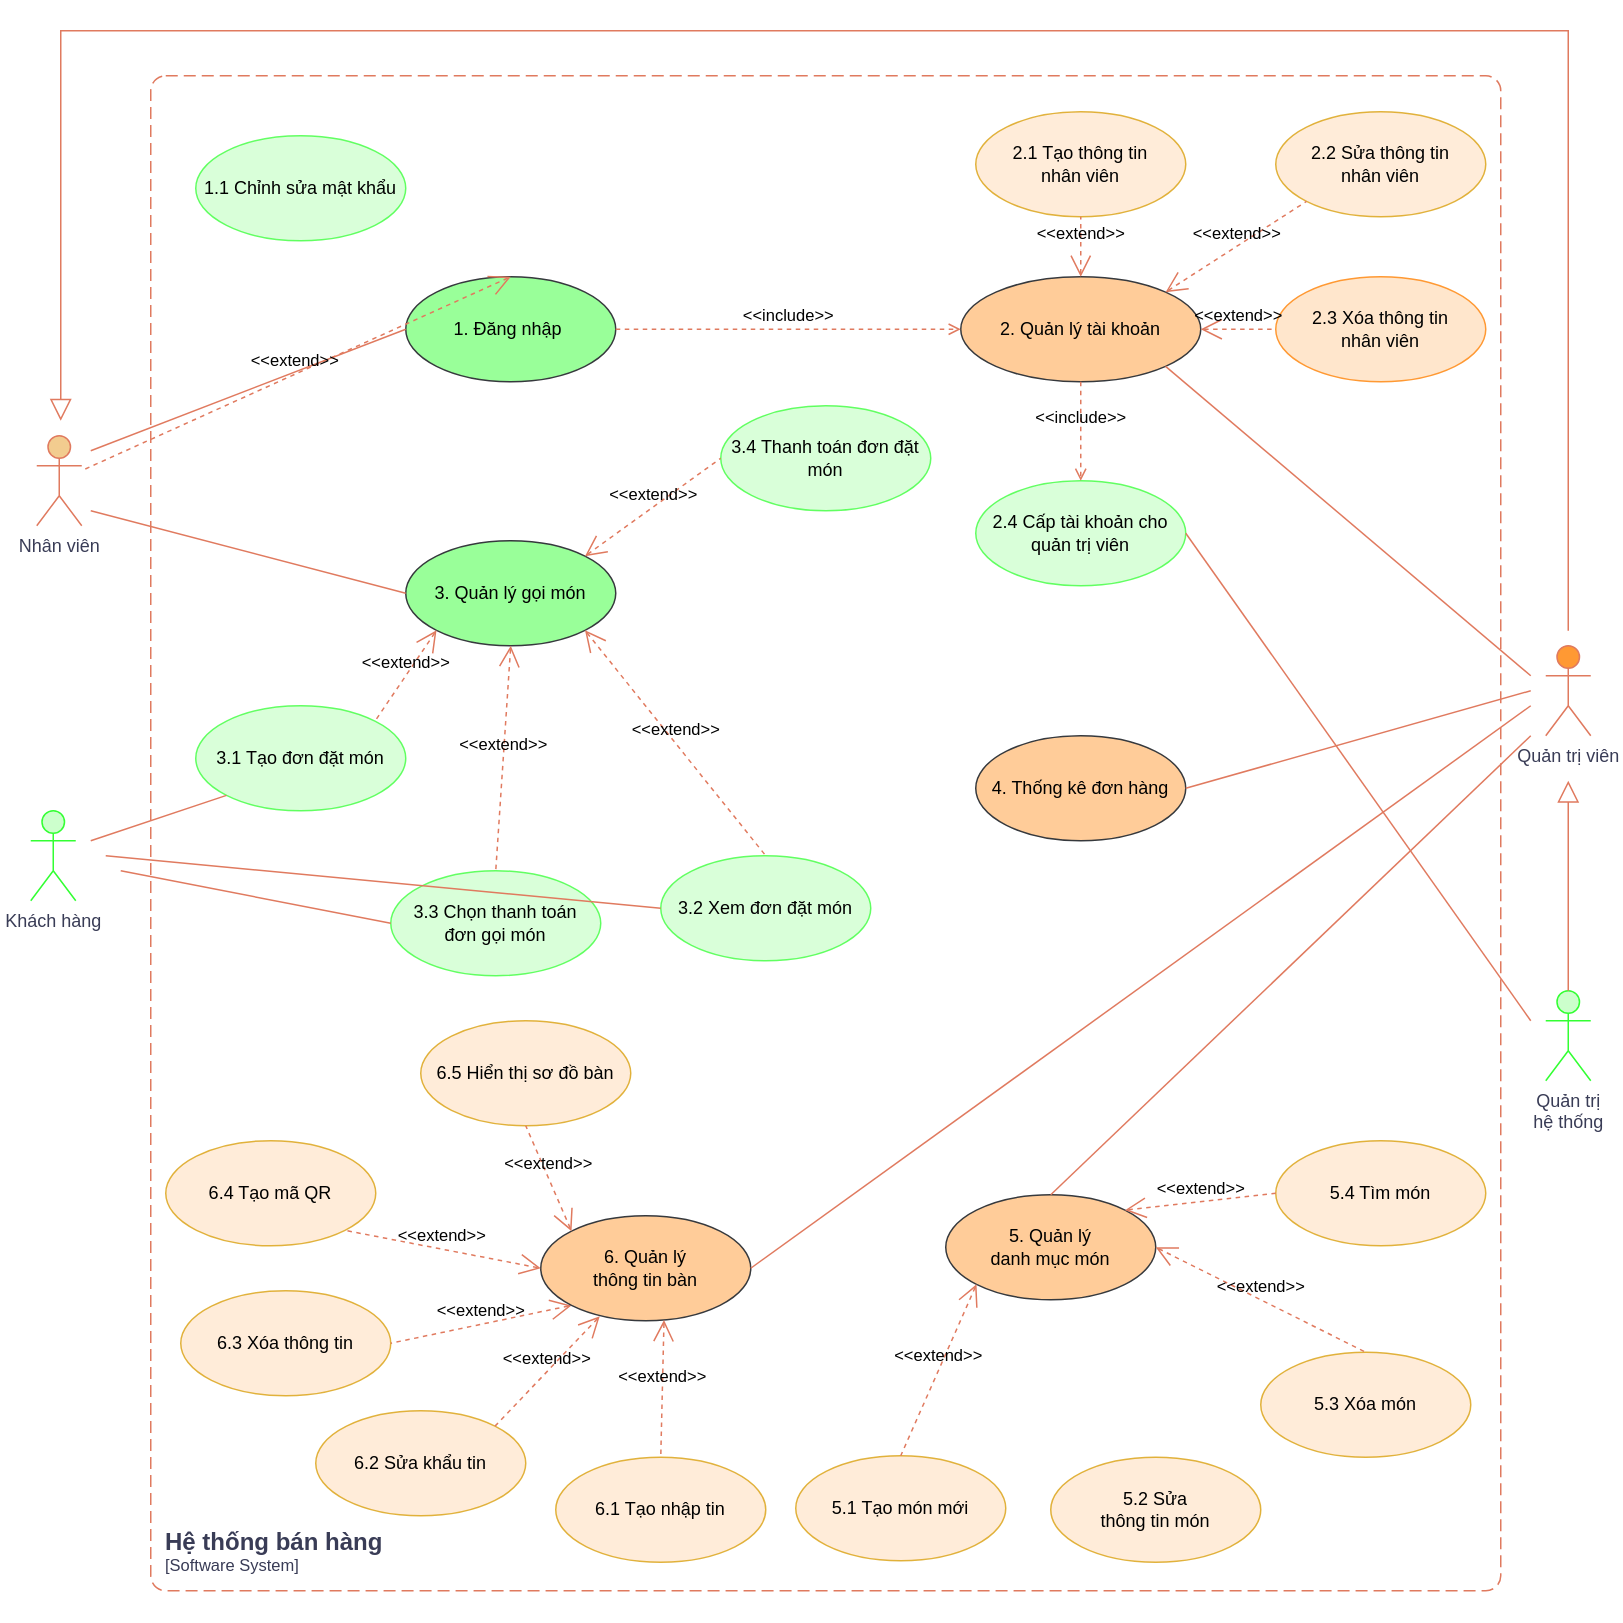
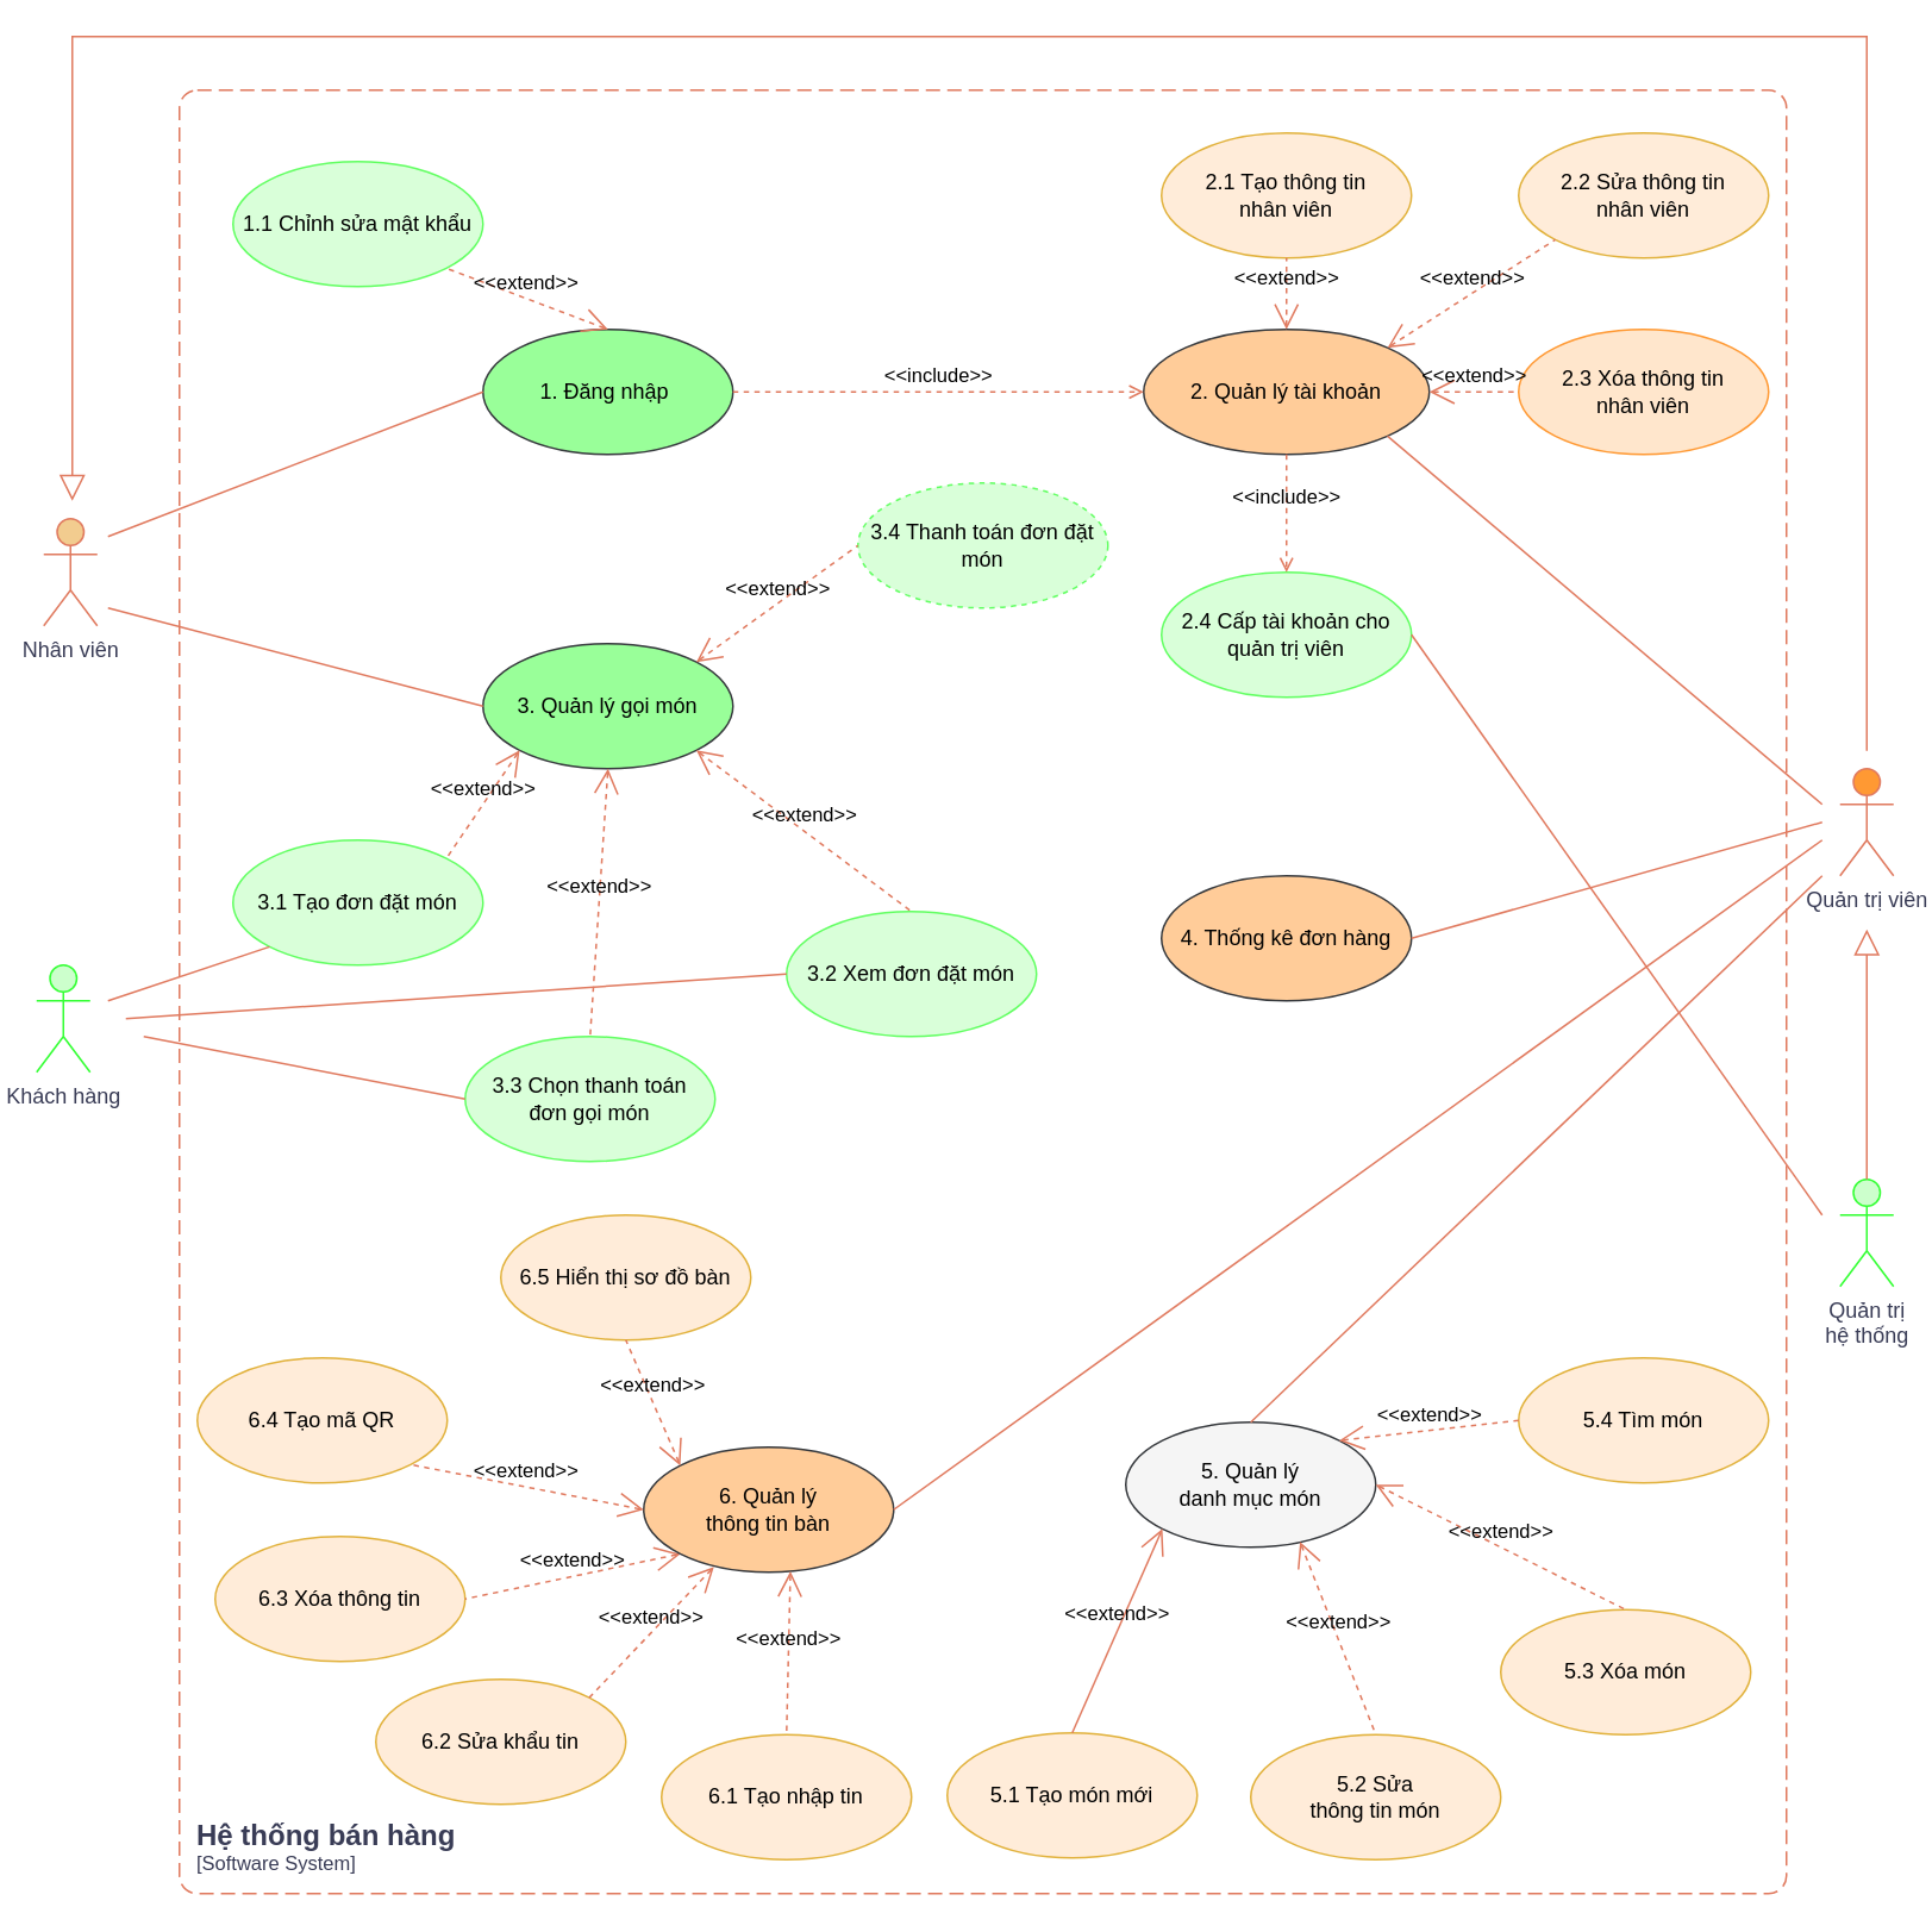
- <mxCell id="47" value="&amp;lt;&amp;lt;extend&amp;gt;&amp;gt;" style="edgeStyle=none;html=1;startArrow=open;endArrow=none;startSize=12;verticalAlign=bottom;dashed=1;labelBackgroundColor=none;rounded=0;exitX=0.5;exitY=0;exitDx=0;exitDy=0;strokeColor=#E07A5F;fontColor=default;" parent="1" source="4" target="22" edge="1"><mxGeometry x="0.004" width="160" relative="1" as="geometry"><mxPoint x="340" y="470" as="sourcePoint" /><mxPoint x="330" y="570" as="targetPoint" /><mxPoint as="offset" /></mxGeometry></mxCell>
+ <mxCell id="47" value="&amp;lt;&amp;lt;extend&amp;gt;&amp;gt;" style="edgeStyle=none;html=1;startArrow=open;endArrow=none;startSize=12;verticalAlign=bottom;dashed=1;labelBackgroundColor=none;rounded=0;exitX=0.5;exitY=0;exitDx=0;exitDy=0;entryX=1;entryY=1;entryDx=0;entryDy=0;strokeColor=#E07A5F;fontColor=default;" parent="1" source="4" target="45" edge="1"><mxGeometry x="0.004" width="160" relative="1" as="geometry"><mxPoint x="340" y="470" as="sourcePoint" /><mxPoint x="330" y="570" as="targetPoint" /><mxPoint as="offset" /></mxGeometry></mxCell>
- <mxCell id="28" value="3.4 Thanh toán đơn đặt món" style="ellipse;whiteSpace=wrap;html=1;labelBackgroundColor=none;fillColor=#CCFFCC;strokeColor=#33FF33;opacity=75;" parent="1" vertex="1"><mxGeometry x="480" y="270" width="140" height="70" as="geometry" /></mxCell>
+ <mxCell id="28" value="3.4 Thanh toán đơn đặt món" style="ellipse;whiteSpace=wrap;html=1;labelBackgroundColor=none;fillColor=#CCFFCC;strokeColor=#33FF33;opacity=75;dashed=1;" parent="1" vertex="1"><mxGeometry x="480" y="270" width="140" height="70" as="geometry" /></mxCell>
- <mxCell id="31" value="3.2 Xem đơn đặt món" style="ellipse;whiteSpace=wrap;html=1;labelBackgroundColor=none;fillColor=#CCFFCC;strokeColor=#33FF33;opacity=75;" parent="1" vertex="1"><mxGeometry x="440" y="570" width="140" height="70" as="geometry" /></mxCell>
+ <mxCell id="31" value="3.2 Xem đơn đặt món" style="ellipse;whiteSpace=wrap;html=1;labelBackgroundColor=none;fillColor=#CCFFCC;strokeColor=#33FF33;opacity=75;" parent="1" vertex="1"><mxGeometry x="440" y="510" width="140" height="70" as="geometry" /></mxCell>
- <mxCell id="24" value="5. Quản lý&lt;br&gt;danh mục món" style="ellipse;whiteSpace=wrap;html=1;labelBackgroundColor=none;fillColor=#ffcc99;strokeColor=#36393d;" parent="1" vertex="1"><mxGeometry x="630" y="796" width="140" height="70" as="geometry" /></mxCell>
+ <mxCell id="24" value="5. Quản lý&lt;br&gt;danh mục món" style="ellipse;whiteSpace=wrap;html=1;labelBackgroundColor=none;fillColor=#f5f5f5;strokeColor=#36393d;" parent="1" vertex="1"><mxGeometry x="630" y="796" width="140" height="70" as="geometry" /></mxCell>
- <mxCell id="42" value="&amp;lt;&amp;lt;extend&amp;gt;&amp;gt;" style="edgeStyle=none;html=1;startArrow=open;endArrow=none;startSize=12;verticalAlign=bottom;dashed=1;labelBackgroundColor=none;rounded=0;exitX=0;exitY=1;exitDx=0;exitDy=0;entryX=0.5;entryY=0;entryDx=0;entryDy=0;strokeColor=#E07A5F;fontColor=default;" parent="1" source="24" target="37" edge="1"><mxGeometry width="160" relative="1" as="geometry"><mxPoint x="710" y="740" as="sourcePoint" /><mxPoint x="490" y="815" as="targetPoint" /></mxGeometry></mxCell>
+ <mxCell id="42" value="&amp;lt;&amp;lt;extend&amp;gt;&amp;gt;" style="edgeStyle=none;html=1;startArrow=open;endArrow=none;startSize=12;verticalAlign=bottom;dashed=0;labelBackgroundColor=none;rounded=0;exitX=0;exitY=1;exitDx=0;exitDy=0;entryX=0.5;entryY=0;entryDx=0;entryDy=0;strokeColor=#E07A5F;fontColor=default;" parent="1" source="24" target="37" edge="1"><mxGeometry width="160" relative="1" as="geometry"><mxPoint x="710" y="740" as="sourcePoint" /><mxPoint x="490" y="815" as="targetPoint" /></mxGeometry></mxCell>
+ <mxCell id="41" value="&amp;lt;&amp;lt;extend&amp;gt;&amp;gt;" style="edgeStyle=none;html=1;startArrow=open;endArrow=none;startSize=12;verticalAlign=bottom;dashed=1;labelBackgroundColor=none;rounded=0;entryX=0.5;entryY=0;entryDx=0;entryDy=0;strokeColor=#E07A5F;fontColor=default;exitX=0.697;exitY=0.957;exitDx=0;exitDy=0;exitPerimeter=0;" parent="1" source="24" target="38" edge="1"><mxGeometry width="160" relative="1" as="geometry"><mxPoint x="730" y="870" as="sourcePoint" /><mxPoint x="690" y="800" as="targetPoint" /></mxGeometry></mxCell>
